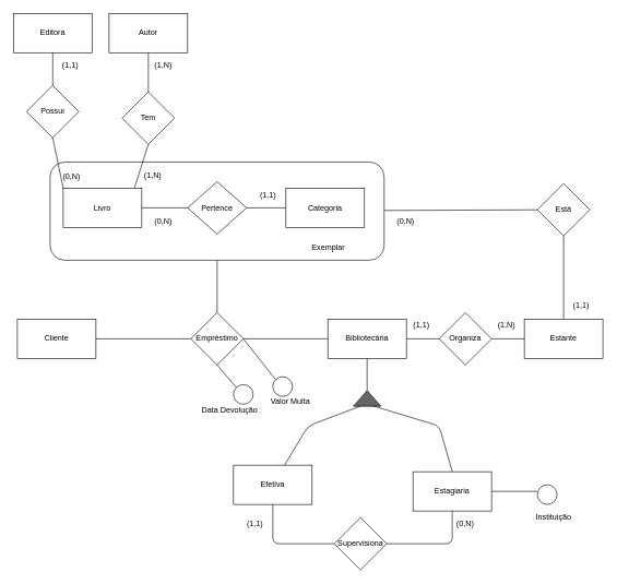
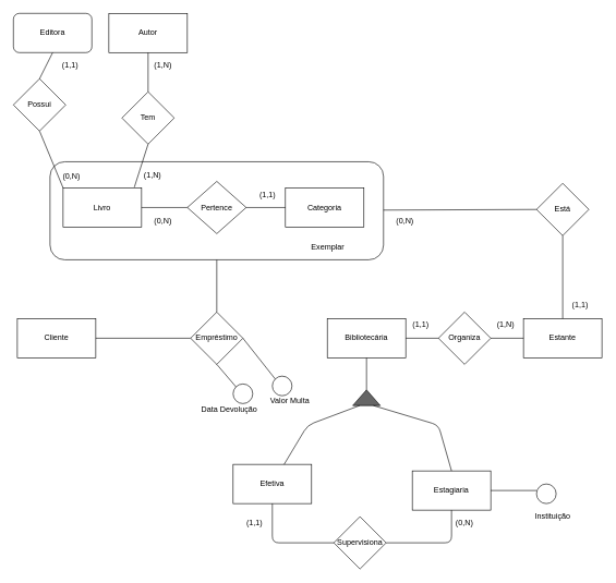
- <mxCell id="4" value="Editora" style="rounded=0;whiteSpace=wrap;html=1;" vertex="1" parent="1"><mxGeometry x="20" y="20" width="120" height="60" as="geometry" /></mxCell>
+ <mxCell id="4" value="Editora" style="whiteSpace=wrap;html=1;rounded=1;" vertex="1" parent="1"><mxGeometry x="20" y="20" width="120" height="60" as="geometry" /></mxCell>
- <mxCell id="23" value="Possui" style="rhombus;whiteSpace=wrap;html=1;" vertex="1" parent="1"><mxGeometry x="40" y="130" width="80" height="80" as="geometry" /></mxCell>
+ <mxCell id="23" value="Possui" style="rhombus;whiteSpace=wrap;html=1;" vertex="1" parent="1"><mxGeometry x="20" y="120" width="80" height="80" as="geometry" /></mxCell>
- <mxCell id="15" value="" style="endArrow=none;html=1;exitX=1;exitY=0.5;exitDx=0;exitDy=0;entryX=0;entryY=0.5;entryDx=0;entryDy=0;" edge="1" parent="1" source="11" target="13"><mxGeometry width="50" height="50" relative="1" as="geometry"><mxPoint x="426" y="497" as="sourcePoint" /><mxPoint x="476" y="447" as="targetPoint" /></mxGeometry></mxCell>
